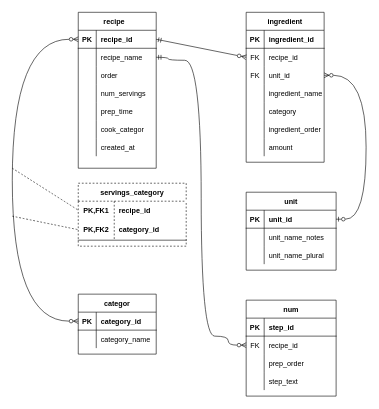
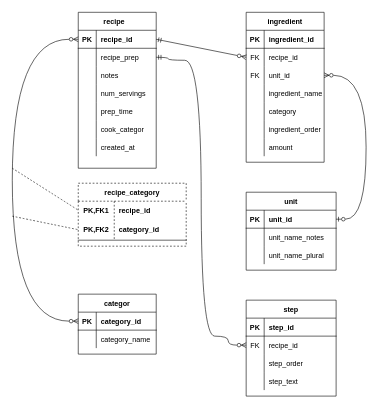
- <mxCell id="8" value="recipe_name" style="shape=partialRectangle;connectable=0;fillColor=none;top=0;left=0;bottom=0;right=0;align=left;spacingLeft=6;overflow=hidden;" vertex="1" parent="6"><mxGeometry x="30" width="100" height="30" as="geometry"><mxRectangle width="100" height="30" as="alternateBounds" /></mxGeometry></mxCell>
+ <mxCell id="8" value="recipe_prep" style="shape=partialRectangle;connectable=0;fillColor=none;top=0;left=0;bottom=0;right=0;align=left;spacingLeft=6;overflow=hidden;" vertex="1" parent="6"><mxGeometry x="30" width="100" height="30" as="geometry"><mxRectangle width="100" height="30" as="alternateBounds" /></mxGeometry></mxCell>
- <mxCell id="11" value="order" style="shape=partialRectangle;connectable=0;fillColor=none;top=0;left=0;bottom=0;right=0;align=left;spacingLeft=6;overflow=hidden;" vertex="1" parent="9"><mxGeometry x="30" width="100" height="30" as="geometry"><mxRectangle width="100" height="30" as="alternateBounds" /></mxGeometry></mxCell>
+ <mxCell id="11" value="notes" style="shape=partialRectangle;connectable=0;fillColor=none;top=0;left=0;bottom=0;right=0;align=left;spacingLeft=6;overflow=hidden;" vertex="1" parent="9"><mxGeometry x="30" width="100" height="30" as="geometry"><mxRectangle width="100" height="30" as="alternateBounds" /></mxGeometry></mxCell>
- <mxCell id="76" value="servings_category" style="shape=table;startSize=30;container=1;collapsible=1;childLayout=tableLayout;fixedRows=1;rowLines=0;fontStyle=1;align=center;resizeLast=1;dashed=1;" vertex="1" parent="1"><mxGeometry x="130" y="305" width="180" height="105" as="geometry" /></mxCell>
+ <mxCell id="76" value="recipe_category" style="shape=table;startSize=30;container=1;collapsible=1;childLayout=tableLayout;fixedRows=1;rowLines=0;fontStyle=1;align=center;resizeLast=1;dashed=1;" vertex="1" parent="1"><mxGeometry x="130" y="305" width="180" height="105" as="geometry" /></mxCell>
- <mxCell id="56" value="num" style="shape=table;startSize=30;container=1;collapsible=1;childLayout=tableLayout;fixedRows=1;rowLines=0;fontStyle=1;align=center;resizeLast=1;" vertex="1" parent="1"><mxGeometry x="410" y="500" width="150" height="160" as="geometry" /></mxCell>
+ <mxCell id="56" value="step" style="shape=table;startSize=30;container=1;collapsible=1;childLayout=tableLayout;fixedRows=1;rowLines=0;fontStyle=1;align=center;resizeLast=1;" vertex="1" parent="1"><mxGeometry x="410" y="500" width="150" height="160" as="geometry" /></mxCell>
- <mxCell id="65" value="prep_order" style="shape=partialRectangle;connectable=0;fillColor=none;top=0;left=0;bottom=0;right=0;align=left;spacingLeft=6;overflow=hidden;" vertex="1" parent="63"><mxGeometry x="30" width="120" height="30" as="geometry"><mxRectangle width="120" height="30" as="alternateBounds" /></mxGeometry></mxCell>
+ <mxCell id="65" value="step_order" style="shape=partialRectangle;connectable=0;fillColor=none;top=0;left=0;bottom=0;right=0;align=left;spacingLeft=6;overflow=hidden;" vertex="1" parent="63"><mxGeometry x="30" width="120" height="30" as="geometry"><mxRectangle width="120" height="30" as="alternateBounds" /></mxGeometry></mxCell>
